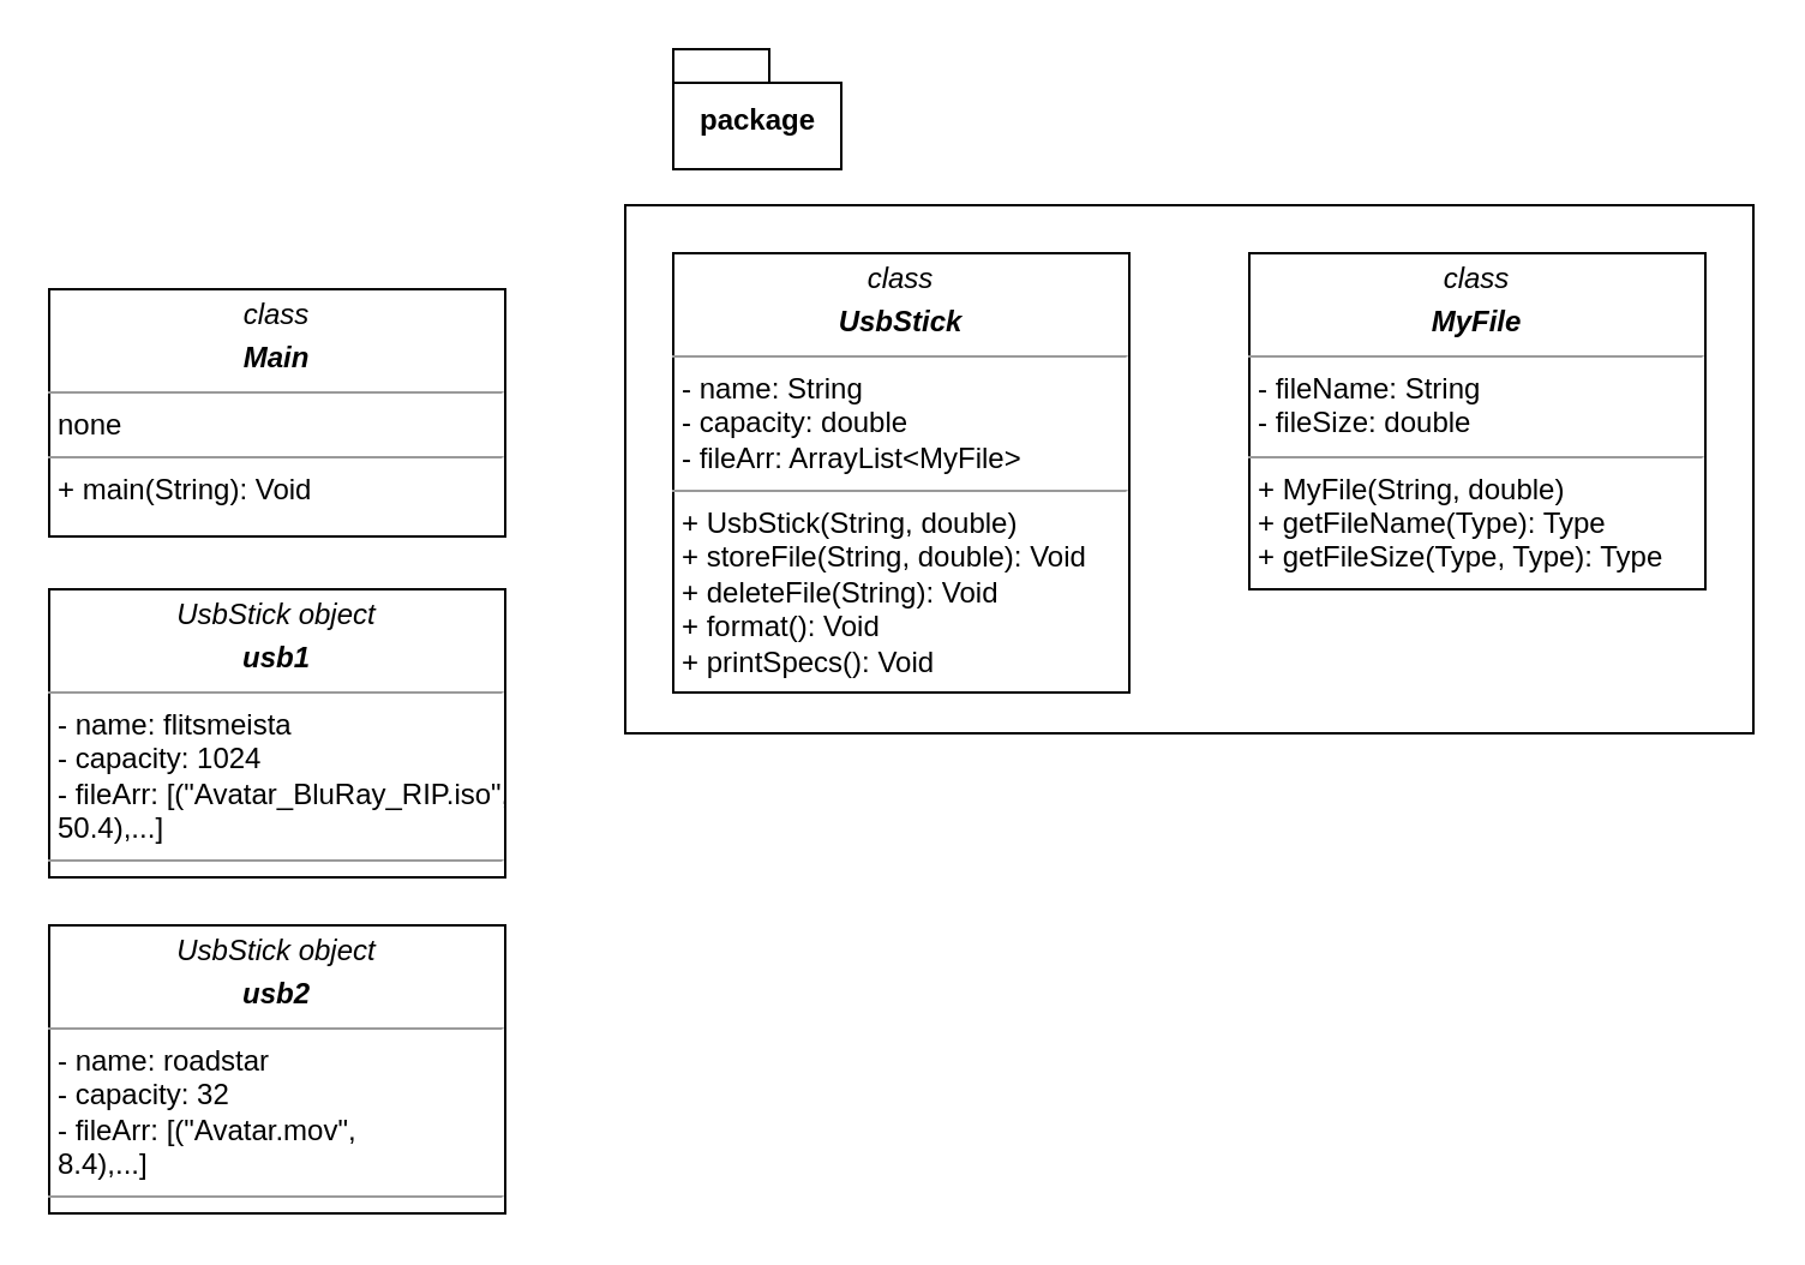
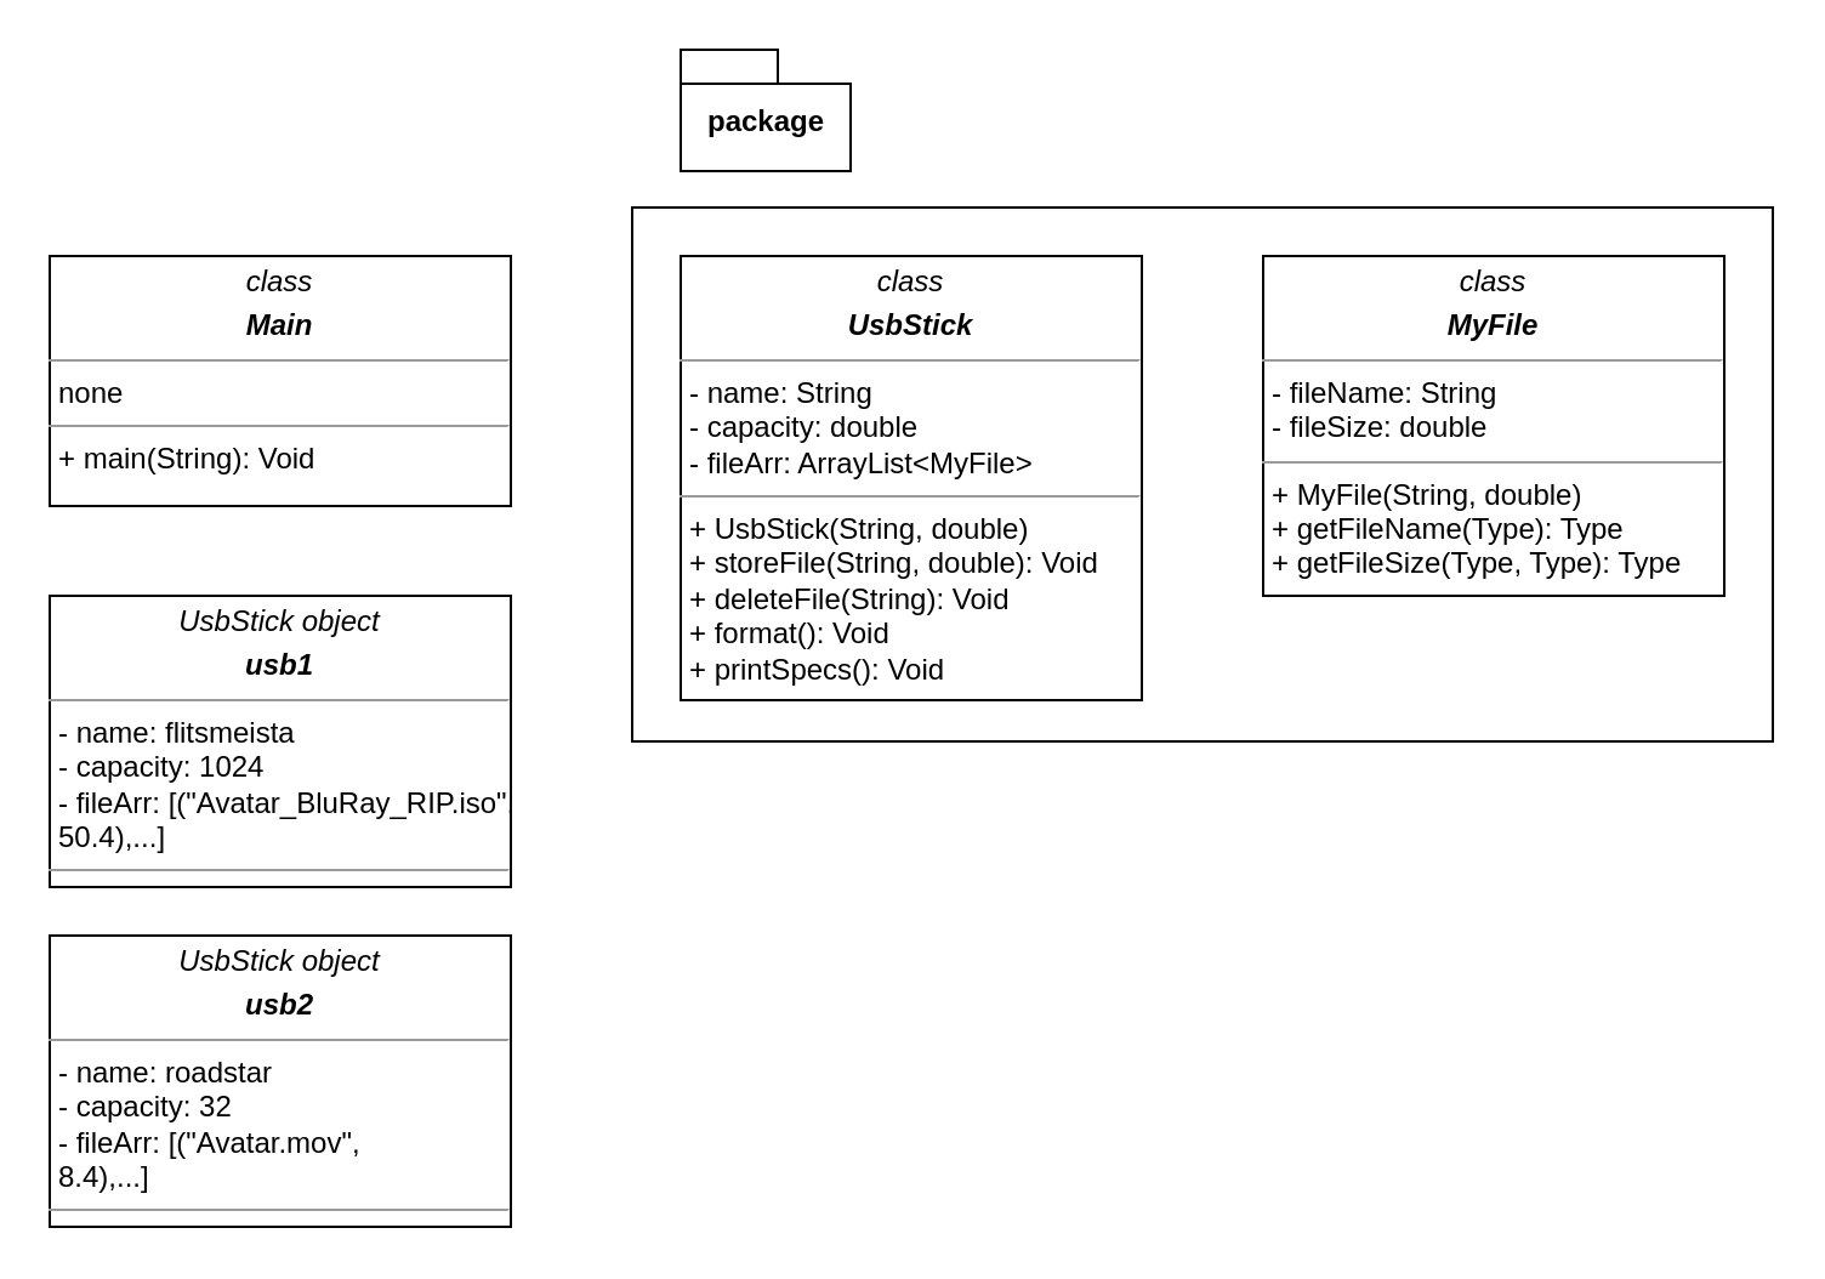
- <mxCell id="3" value="&lt;p style=&quot;margin: 0px ; margin-top: 4px ; text-align: center&quot;&gt;&lt;i&gt;class&lt;/i&gt;&lt;/p&gt;&lt;p style=&quot;margin: 0px ; margin-top: 4px ; text-align: center&quot;&gt;&lt;i&gt;&lt;b&gt;Main&lt;/b&gt;&lt;/i&gt;&lt;/p&gt;&lt;hr size=&quot;1&quot;&gt;&lt;p style=&quot;margin: 0px ; margin-left: 4px&quot;&gt;none&lt;/p&gt;&lt;hr size=&quot;1&quot;&gt;&lt;p style=&quot;margin: 0px ; margin-left: 4px&quot;&gt;+ main(String): Void&lt;/p&gt;" style="verticalAlign=top;align=left;overflow=fill;fontSize=12;fontFamily=Helvetica;html=1;rounded=0;shadow=0;comic=0;labelBackgroundColor=none;strokeWidth=1" parent="1" vertex="1"><mxGeometry x="20" y="120" width="190" height="103" as="geometry" /></mxCell>
+ <mxCell id="3" value="&lt;p style=&quot;margin: 0px ; margin-top: 4px ; text-align: center&quot;&gt;&lt;i&gt;class&lt;/i&gt;&lt;/p&gt;&lt;p style=&quot;margin: 0px ; margin-top: 4px ; text-align: center&quot;&gt;&lt;i&gt;&lt;b&gt;Main&lt;/b&gt;&lt;/i&gt;&lt;/p&gt;&lt;hr size=&quot;1&quot;&gt;&lt;p style=&quot;margin: 0px ; margin-left: 4px&quot;&gt;none&lt;/p&gt;&lt;hr size=&quot;1&quot;&gt;&lt;p style=&quot;margin: 0px ; margin-left: 4px&quot;&gt;+ main(String): Void&lt;/p&gt;" style="verticalAlign=top;align=left;overflow=fill;fontSize=12;fontFamily=Helvetica;html=1;rounded=0;shadow=0;comic=0;labelBackgroundColor=none;strokeWidth=1" parent="1" vertex="1"><mxGeometry x="20" y="105" width="190" height="103" as="geometry" /></mxCell>
